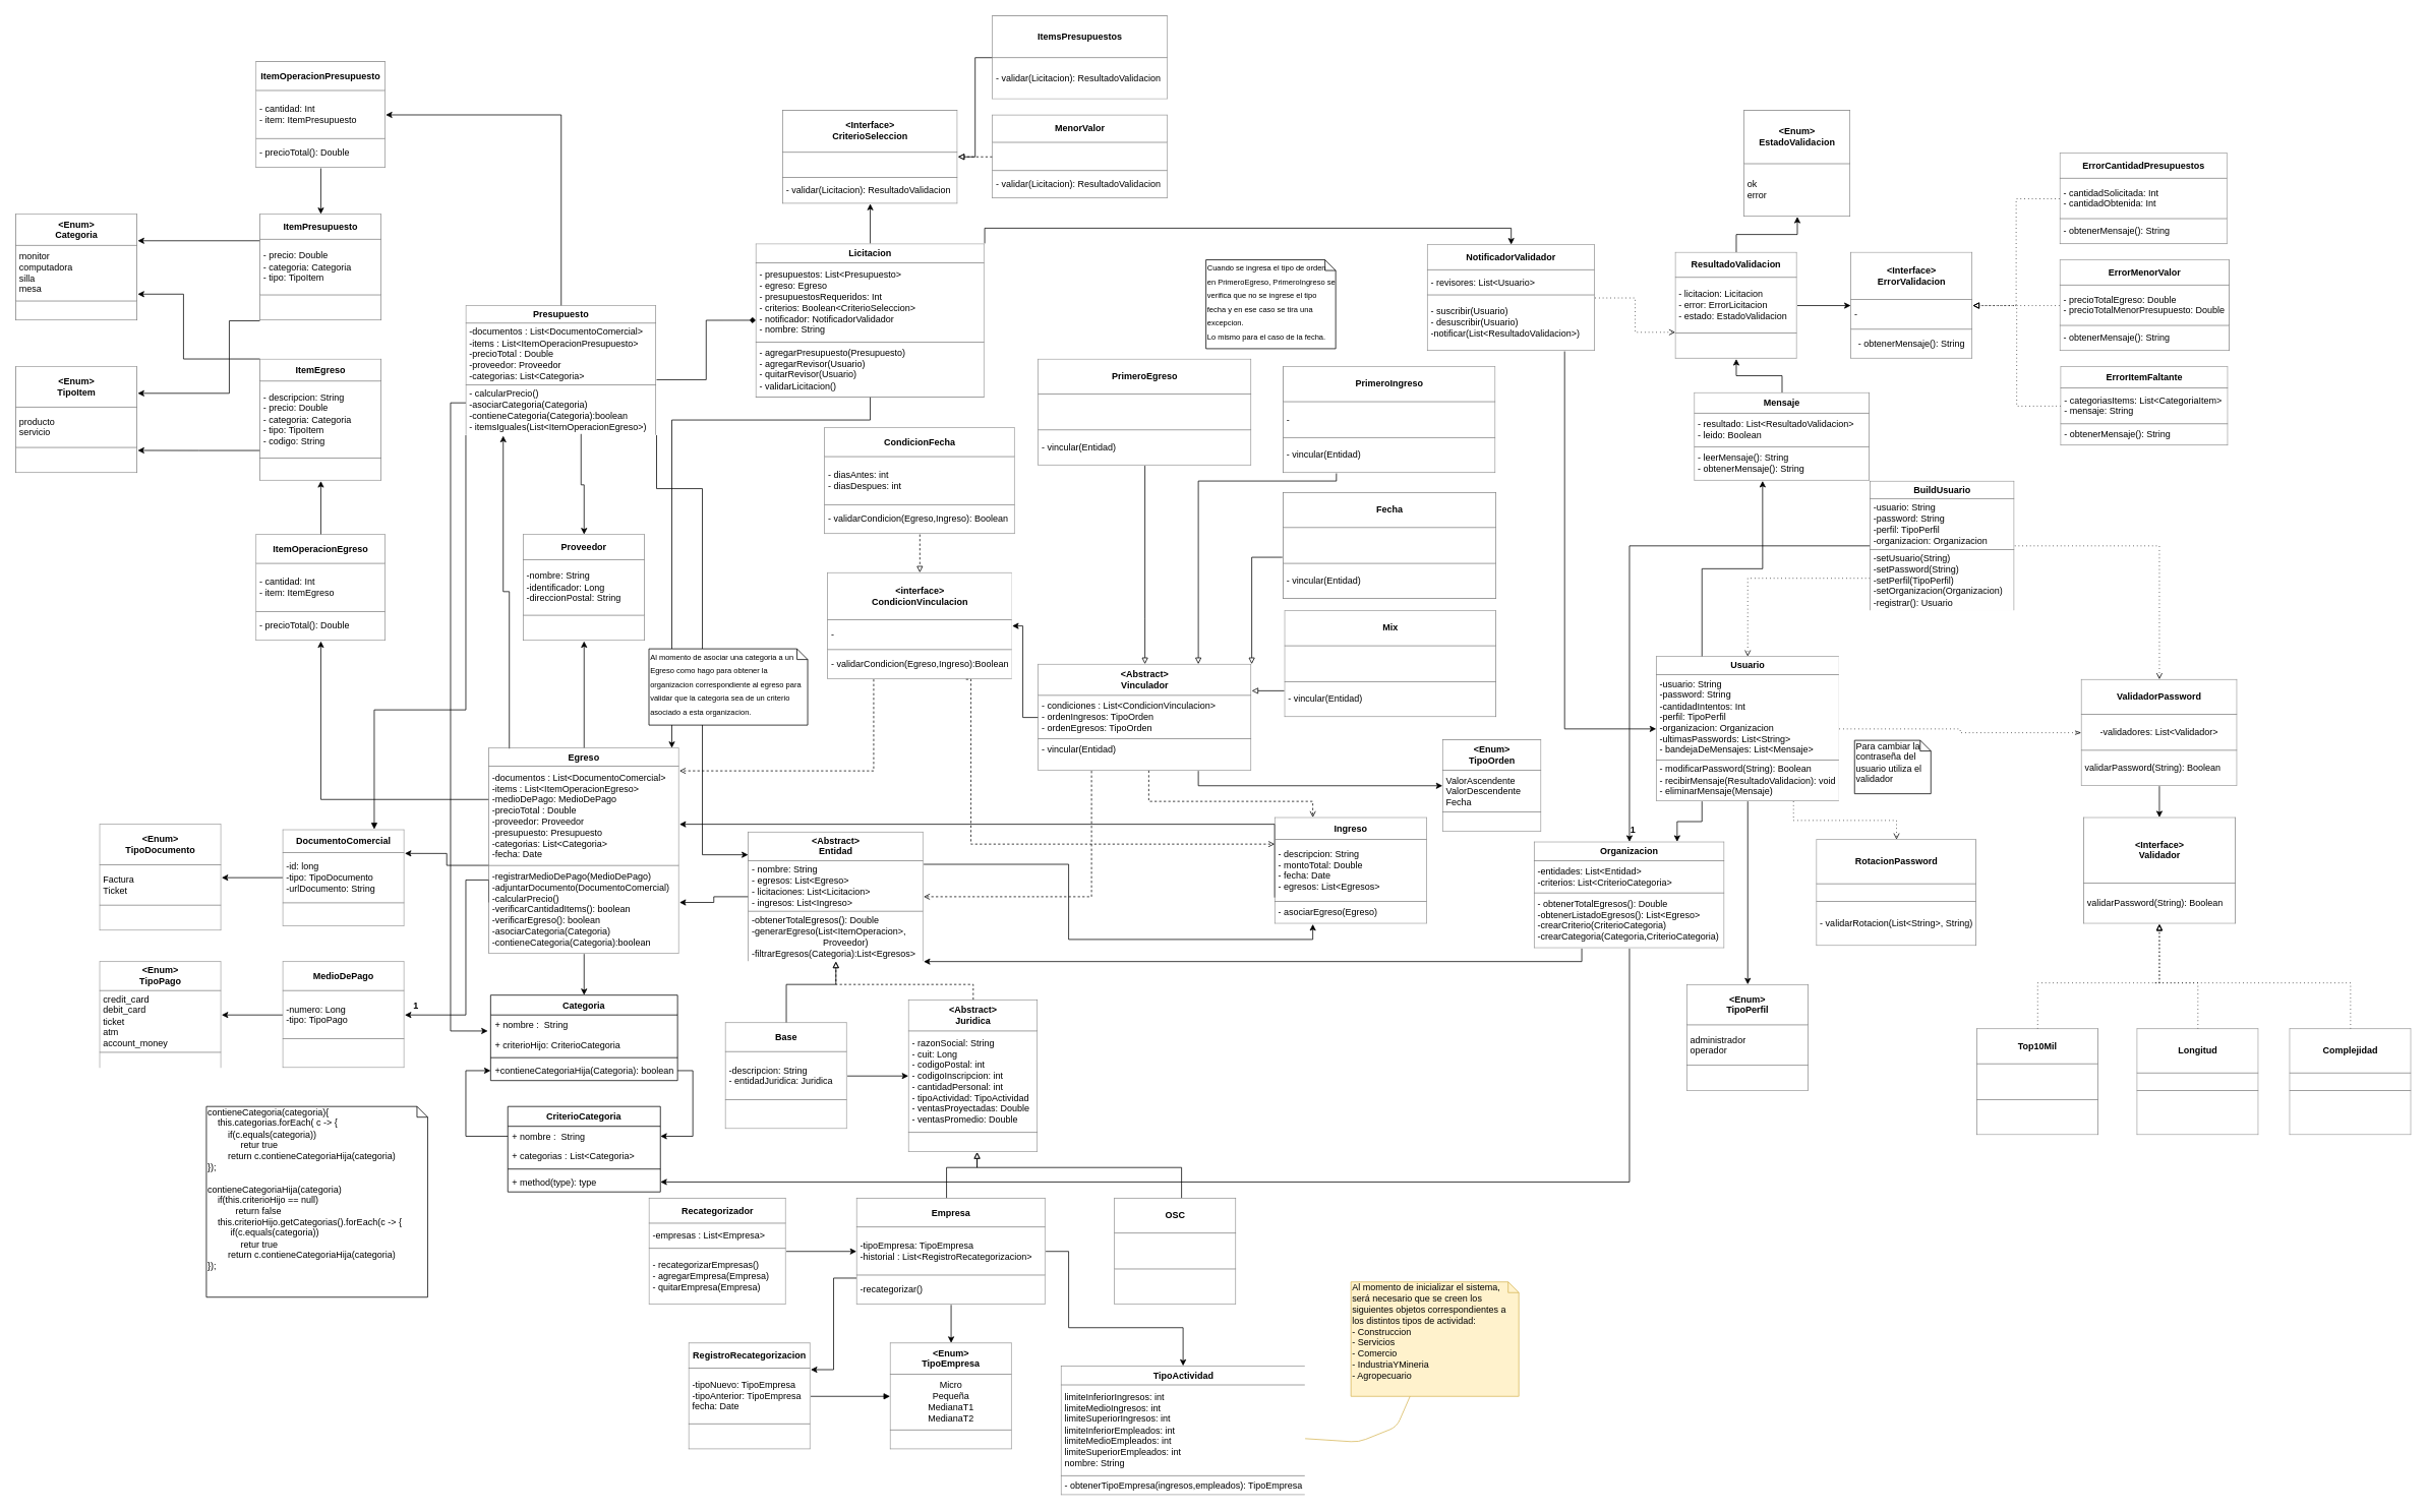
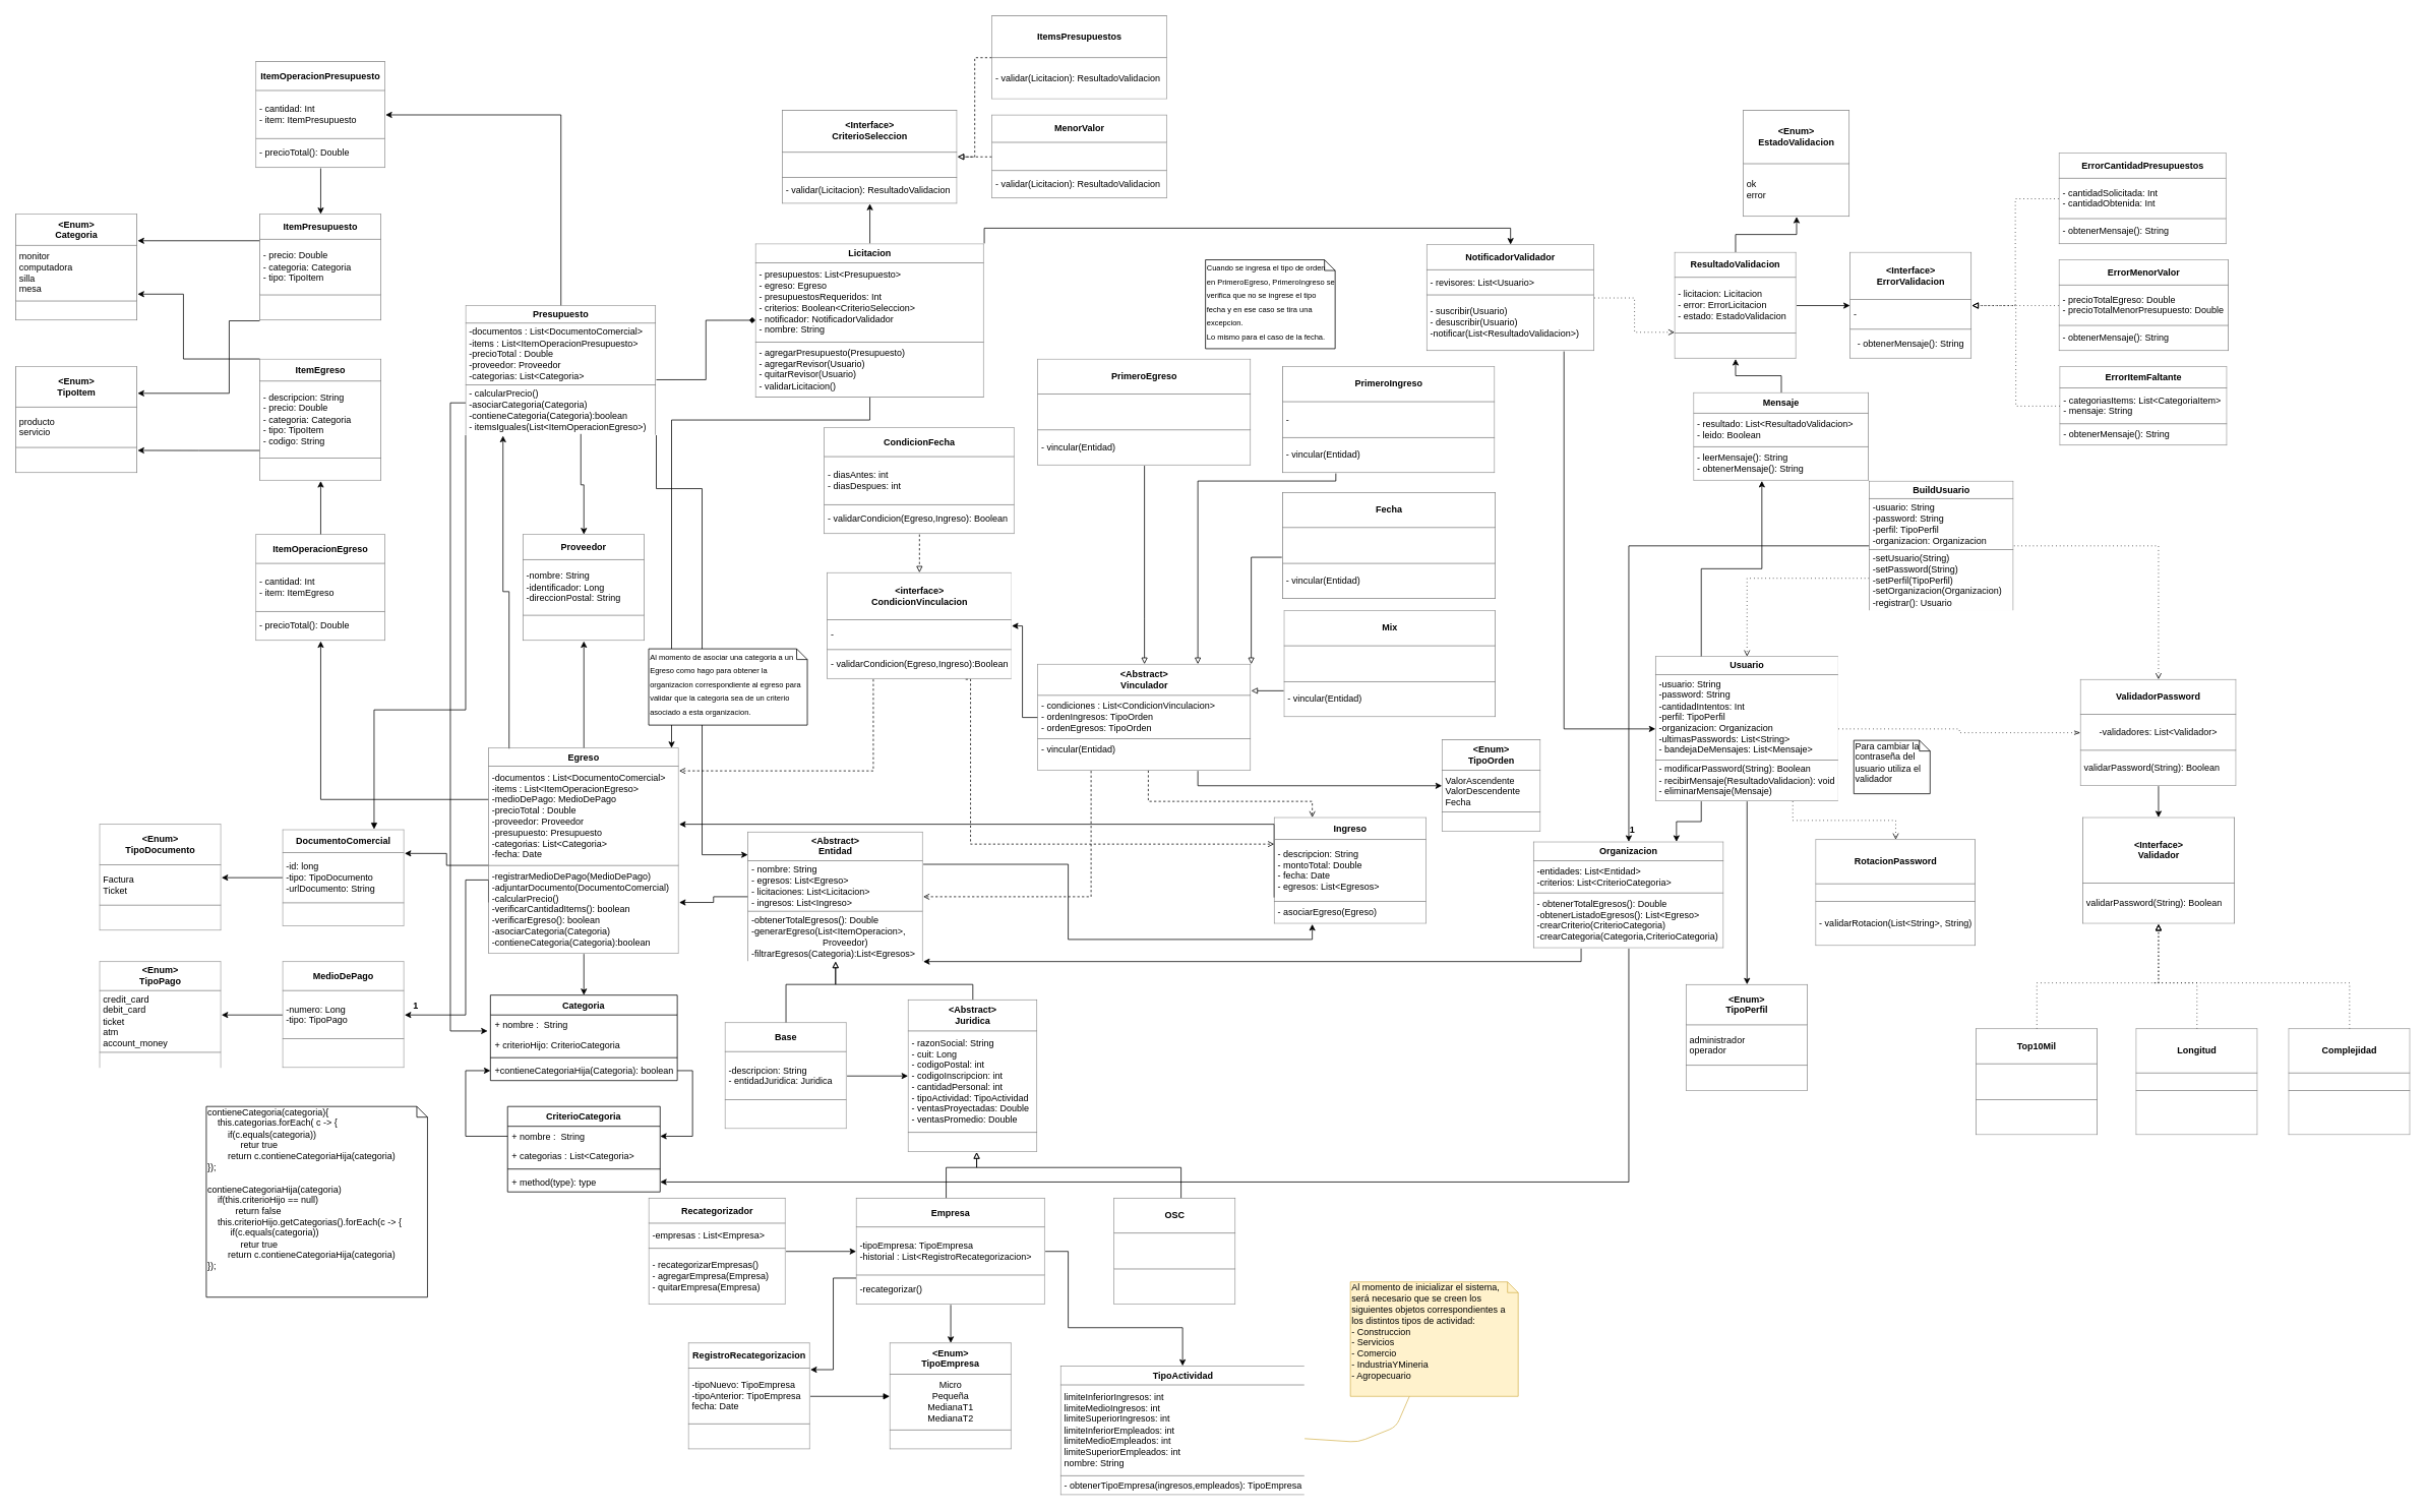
- <mxCell id="103" style="edgeStyle=orthogonalEdgeStyle;rounded=0;orthogonalLoop=1;jettySize=auto;html=1;exitX=0;exitY=0.5;exitDx=0;exitDy=0;entryX=1;entryY=0.5;entryDx=0;entryDy=0;dashed=0;endArrow=block;endFill=0;" parent="1" source="104" target="70" edge="1"><mxGeometry relative="1" as="geometry" /></mxCell>
+ <mxCell id="103" style="edgeStyle=orthogonalEdgeStyle;rounded=0;orthogonalLoop=1;jettySize=auto;html=1;exitX=0;exitY=0.5;exitDx=0;exitDy=0;entryX=1;entryY=0.5;entryDx=0;entryDy=0;dashed=1;endArrow=block;endFill=0;" parent="1" source="104" target="70" edge="1"><mxGeometry relative="1" as="geometry" /></mxCell>
- <mxCell id="22" style="edgeStyle=orthogonalEdgeStyle;rounded=0;orthogonalLoop=1;jettySize=auto;html=1;exitX=0.5;exitY=0;exitDx=0;exitDy=0;endArrow=block;endFill=0;dashed=1;" parent="1" source="23" target="18" edge="1"><mxGeometry relative="1" as="geometry"><Array as="points"><mxPoint x="1275" y="1290" /><mxPoint x="1095" y="1290" /></Array></mxGeometry></mxCell>
+ <mxCell id="22" style="edgeStyle=orthogonalEdgeStyle;rounded=0;orthogonalLoop=1;jettySize=auto;html=1;exitX=0.5;exitY=0;exitDx=0;exitDy=0;endArrow=block;endFill=0;" parent="1" source="23" target="18" edge="1"><mxGeometry relative="1" as="geometry"><Array as="points"><mxPoint x="1275" y="1290" /><mxPoint x="1095" y="1290" /></Array></mxGeometry></mxCell>
